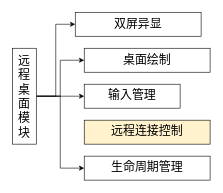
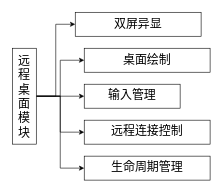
+ <mxCell id="5" style="edgeStyle=orthogonalEdgeStyle;rounded=0;orthogonalLoop=1;jettySize=auto;html=1;exitX=0.5;exitY=1;exitDx=0;exitDy=0;entryX=0.5;entryY=0;entryDx=0;entryDy=0;" edge="1" parent="1" source="7" target="12"><mxGeometry relative="1" as="geometry" /></mxCell>
- <mxCell id="12" value="远程连接控制" style="rounded=0;whiteSpace=wrap;html=1;fontSize=20;verticalAlign=top;direction=north;fillColor=#fff2cc;" vertex="1" parent="1"><mxGeometry x="140" y="200" width="210" height="40" as="geometry" /></mxCell>
+ <mxCell id="12" value="远程连接控制" style="rounded=0;whiteSpace=wrap;html=1;fontSize=20;verticalAlign=top;direction=north;" vertex="1" parent="1"><mxGeometry x="140" y="200" width="210" height="40" as="geometry" /></mxCell>
